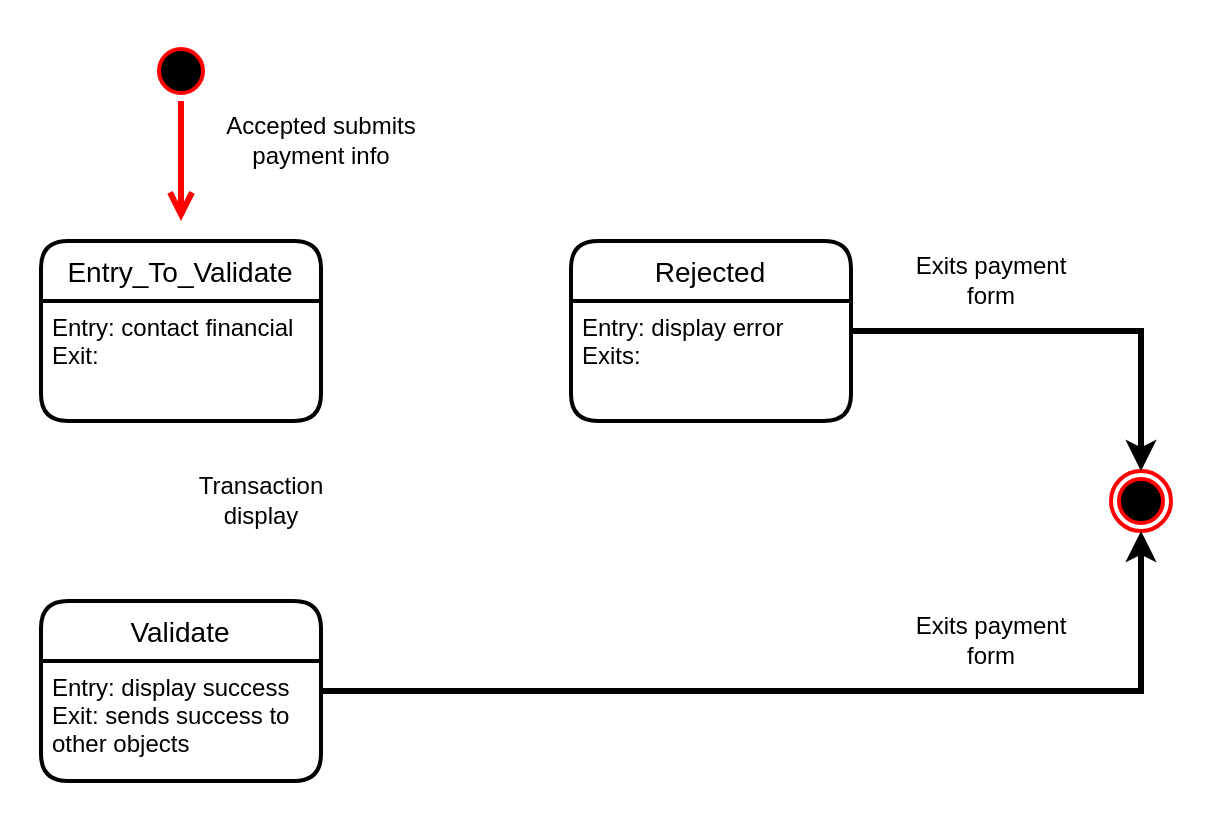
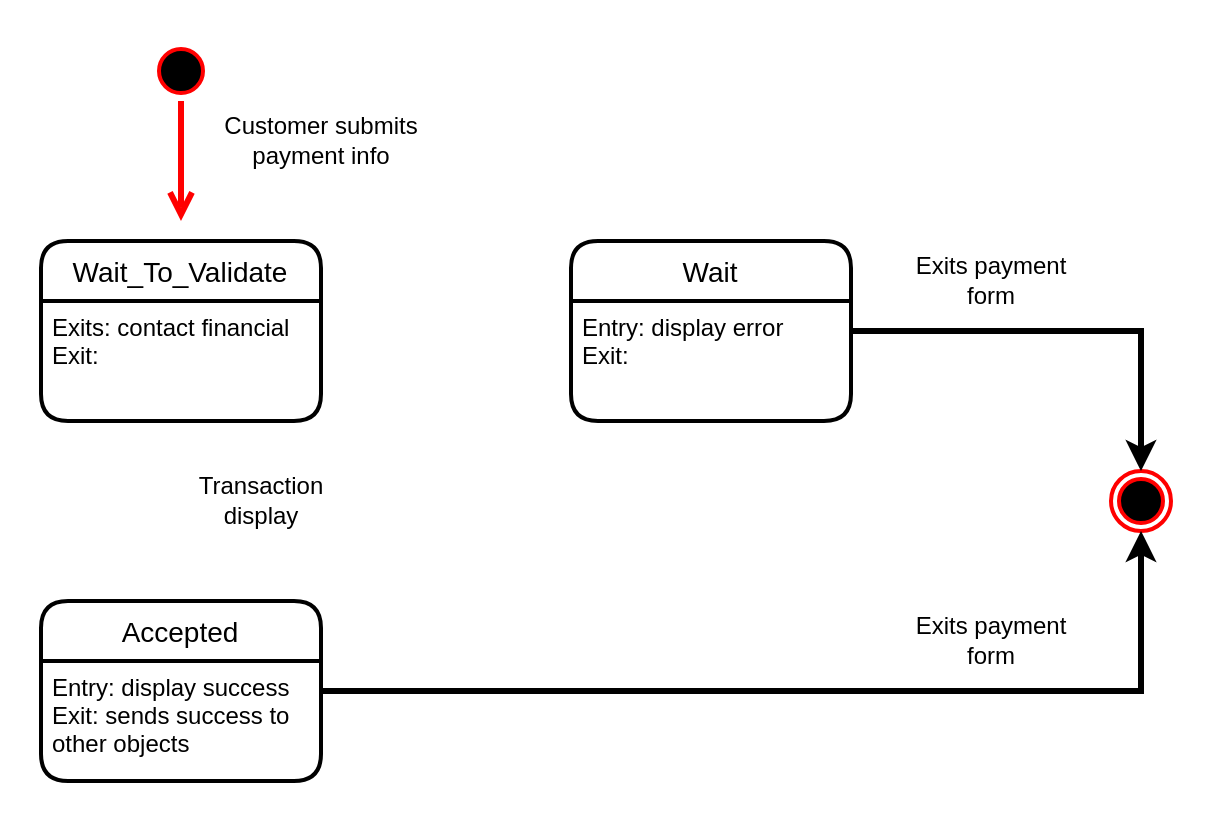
- <mxCell id="7" value="&lt;div&gt;Accepted submits&lt;br&gt;&lt;/div&gt;&lt;div&gt;payment info&lt;br&gt;&lt;/div&gt;" style="text;html=1;align=center;verticalAlign=middle;resizable=0;points=[];autosize=1;strokeColor=none;fillColor=none;" vertex="1" parent="1"><mxGeometry x="100" y="50" width="120" height="40" as="geometry" /></mxCell>
+ <mxCell id="7" value="&lt;div&gt;Customer submits&lt;br&gt;&lt;/div&gt;&lt;div&gt;payment info&lt;br&gt;&lt;/div&gt;" style="text;html=1;align=center;verticalAlign=middle;resizable=0;points=[];autosize=1;strokeColor=none;fillColor=none;" vertex="1" parent="1"><mxGeometry x="100" y="50" width="120" height="40" as="geometry" /></mxCell>
- <mxCell id="2" value="Entry_To_Validate" style="swimlane;childLayout=stackLayout;horizontal=1;startSize=30;horizontalStack=0;rounded=1;fontSize=14;fontStyle=0;strokeWidth=2;resizeParent=0;resizeLast=1;shadow=0;dashed=0;align=center;" vertex="1" parent="1"><mxGeometry x="20" y="120" width="140" height="90" as="geometry" /></mxCell>
+ <mxCell id="2" value="Wait_To_Validate" style="swimlane;childLayout=stackLayout;horizontal=1;startSize=30;horizontalStack=0;rounded=1;fontSize=14;fontStyle=0;strokeWidth=2;resizeParent=0;resizeLast=1;shadow=0;dashed=0;align=center;" vertex="1" parent="1"><mxGeometry x="20" y="120" width="140" height="90" as="geometry" /></mxCell>
- <mxCell id="8" value="Rejected" style="swimlane;childLayout=stackLayout;horizontal=1;startSize=30;horizontalStack=0;rounded=1;fontSize=14;fontStyle=0;strokeWidth=2;resizeParent=0;resizeLast=1;shadow=0;dashed=0;align=center;" vertex="1" parent="1"><mxGeometry x="285" y="120" width="140" height="90" as="geometry" /></mxCell>
+ <mxCell id="8" value="Wait" style="swimlane;childLayout=stackLayout;horizontal=1;startSize=30;horizontalStack=0;rounded=1;fontSize=14;fontStyle=0;strokeWidth=2;resizeParent=0;resizeLast=1;shadow=0;dashed=0;align=center;" vertex="1" parent="1"><mxGeometry x="285" y="120" width="140" height="90" as="geometry" /></mxCell>
- <mxCell id="3" value="Entry: contact financial&#10;Exit:&#10;" style="align=left;strokeColor=none;fillColor=none;spacingLeft=4;fontSize=12;verticalAlign=top;resizable=0;rotatable=0;part=1;" vertex="1" parent="2"><mxGeometry y="30" width="140" height="60" as="geometry" /></mxCell>
+ <mxCell id="3" value="Exits: contact financial&#10;Exit:&#10;" style="align=left;strokeColor=none;fillColor=none;spacingLeft=4;fontSize=12;verticalAlign=top;resizable=0;rotatable=0;part=1;" vertex="1" parent="2"><mxGeometry y="30" width="140" height="60" as="geometry" /></mxCell>
- <mxCell id="9" value="Entry: display error&#10;Exits:&#10;" style="align=left;strokeColor=none;fillColor=none;spacingLeft=4;fontSize=12;verticalAlign=top;resizable=0;rotatable=0;part=1;" vertex="1" parent="8"><mxGeometry y="30" width="140" height="60" as="geometry" /></mxCell>
+ <mxCell id="9" value="Entry: display error&#10;Exit:&#10;" style="align=left;strokeColor=none;fillColor=none;spacingLeft=4;fontSize=12;verticalAlign=top;resizable=0;rotatable=0;part=1;" vertex="1" parent="8"><mxGeometry y="30" width="140" height="60" as="geometry" /></mxCell>
- <mxCell id="13" value="Validate" style="swimlane;childLayout=stackLayout;horizontal=1;startSize=30;horizontalStack=0;rounded=1;fontSize=14;fontStyle=0;strokeWidth=2;resizeParent=0;resizeLast=1;shadow=0;dashed=0;align=center;" vertex="1" parent="1"><mxGeometry x="20" y="300" width="140" height="90" as="geometry" /></mxCell>
+ <mxCell id="13" value="Accepted" style="swimlane;childLayout=stackLayout;horizontal=1;startSize=30;horizontalStack=0;rounded=1;fontSize=14;fontStyle=0;strokeWidth=2;resizeParent=0;resizeLast=1;shadow=0;dashed=0;align=center;" vertex="1" parent="1"><mxGeometry x="20" y="300" width="140" height="90" as="geometry" /></mxCell>
